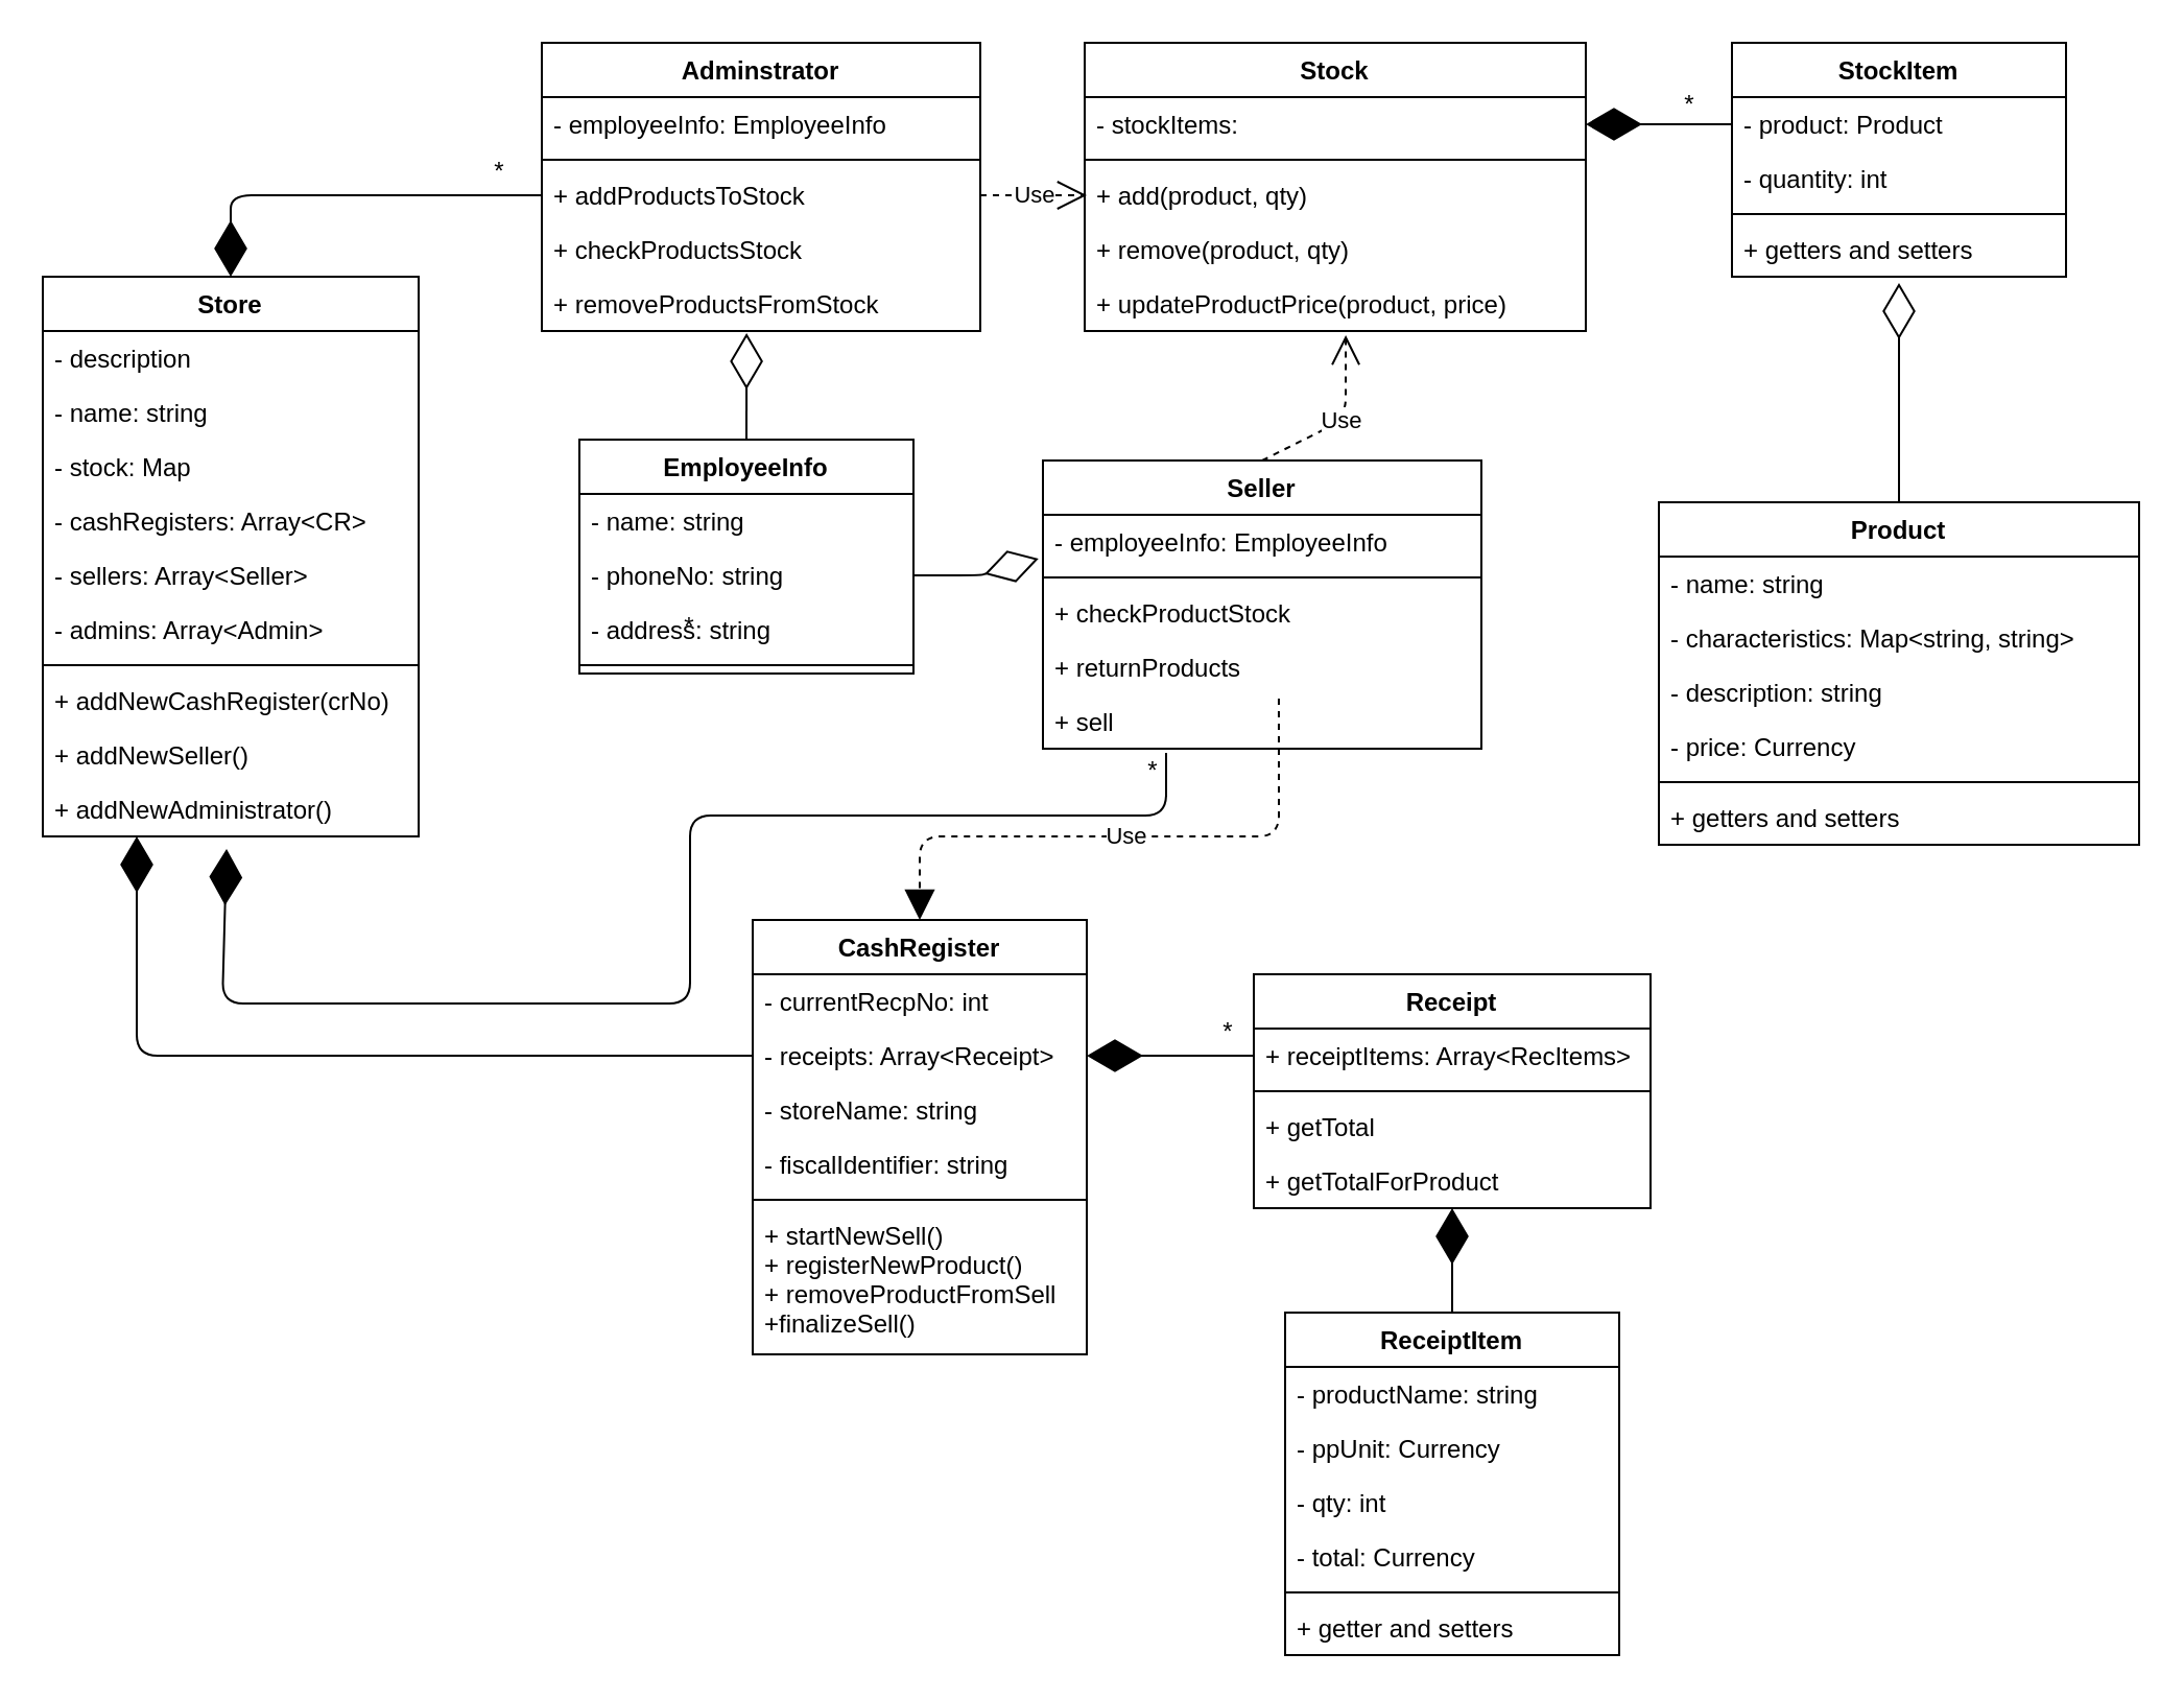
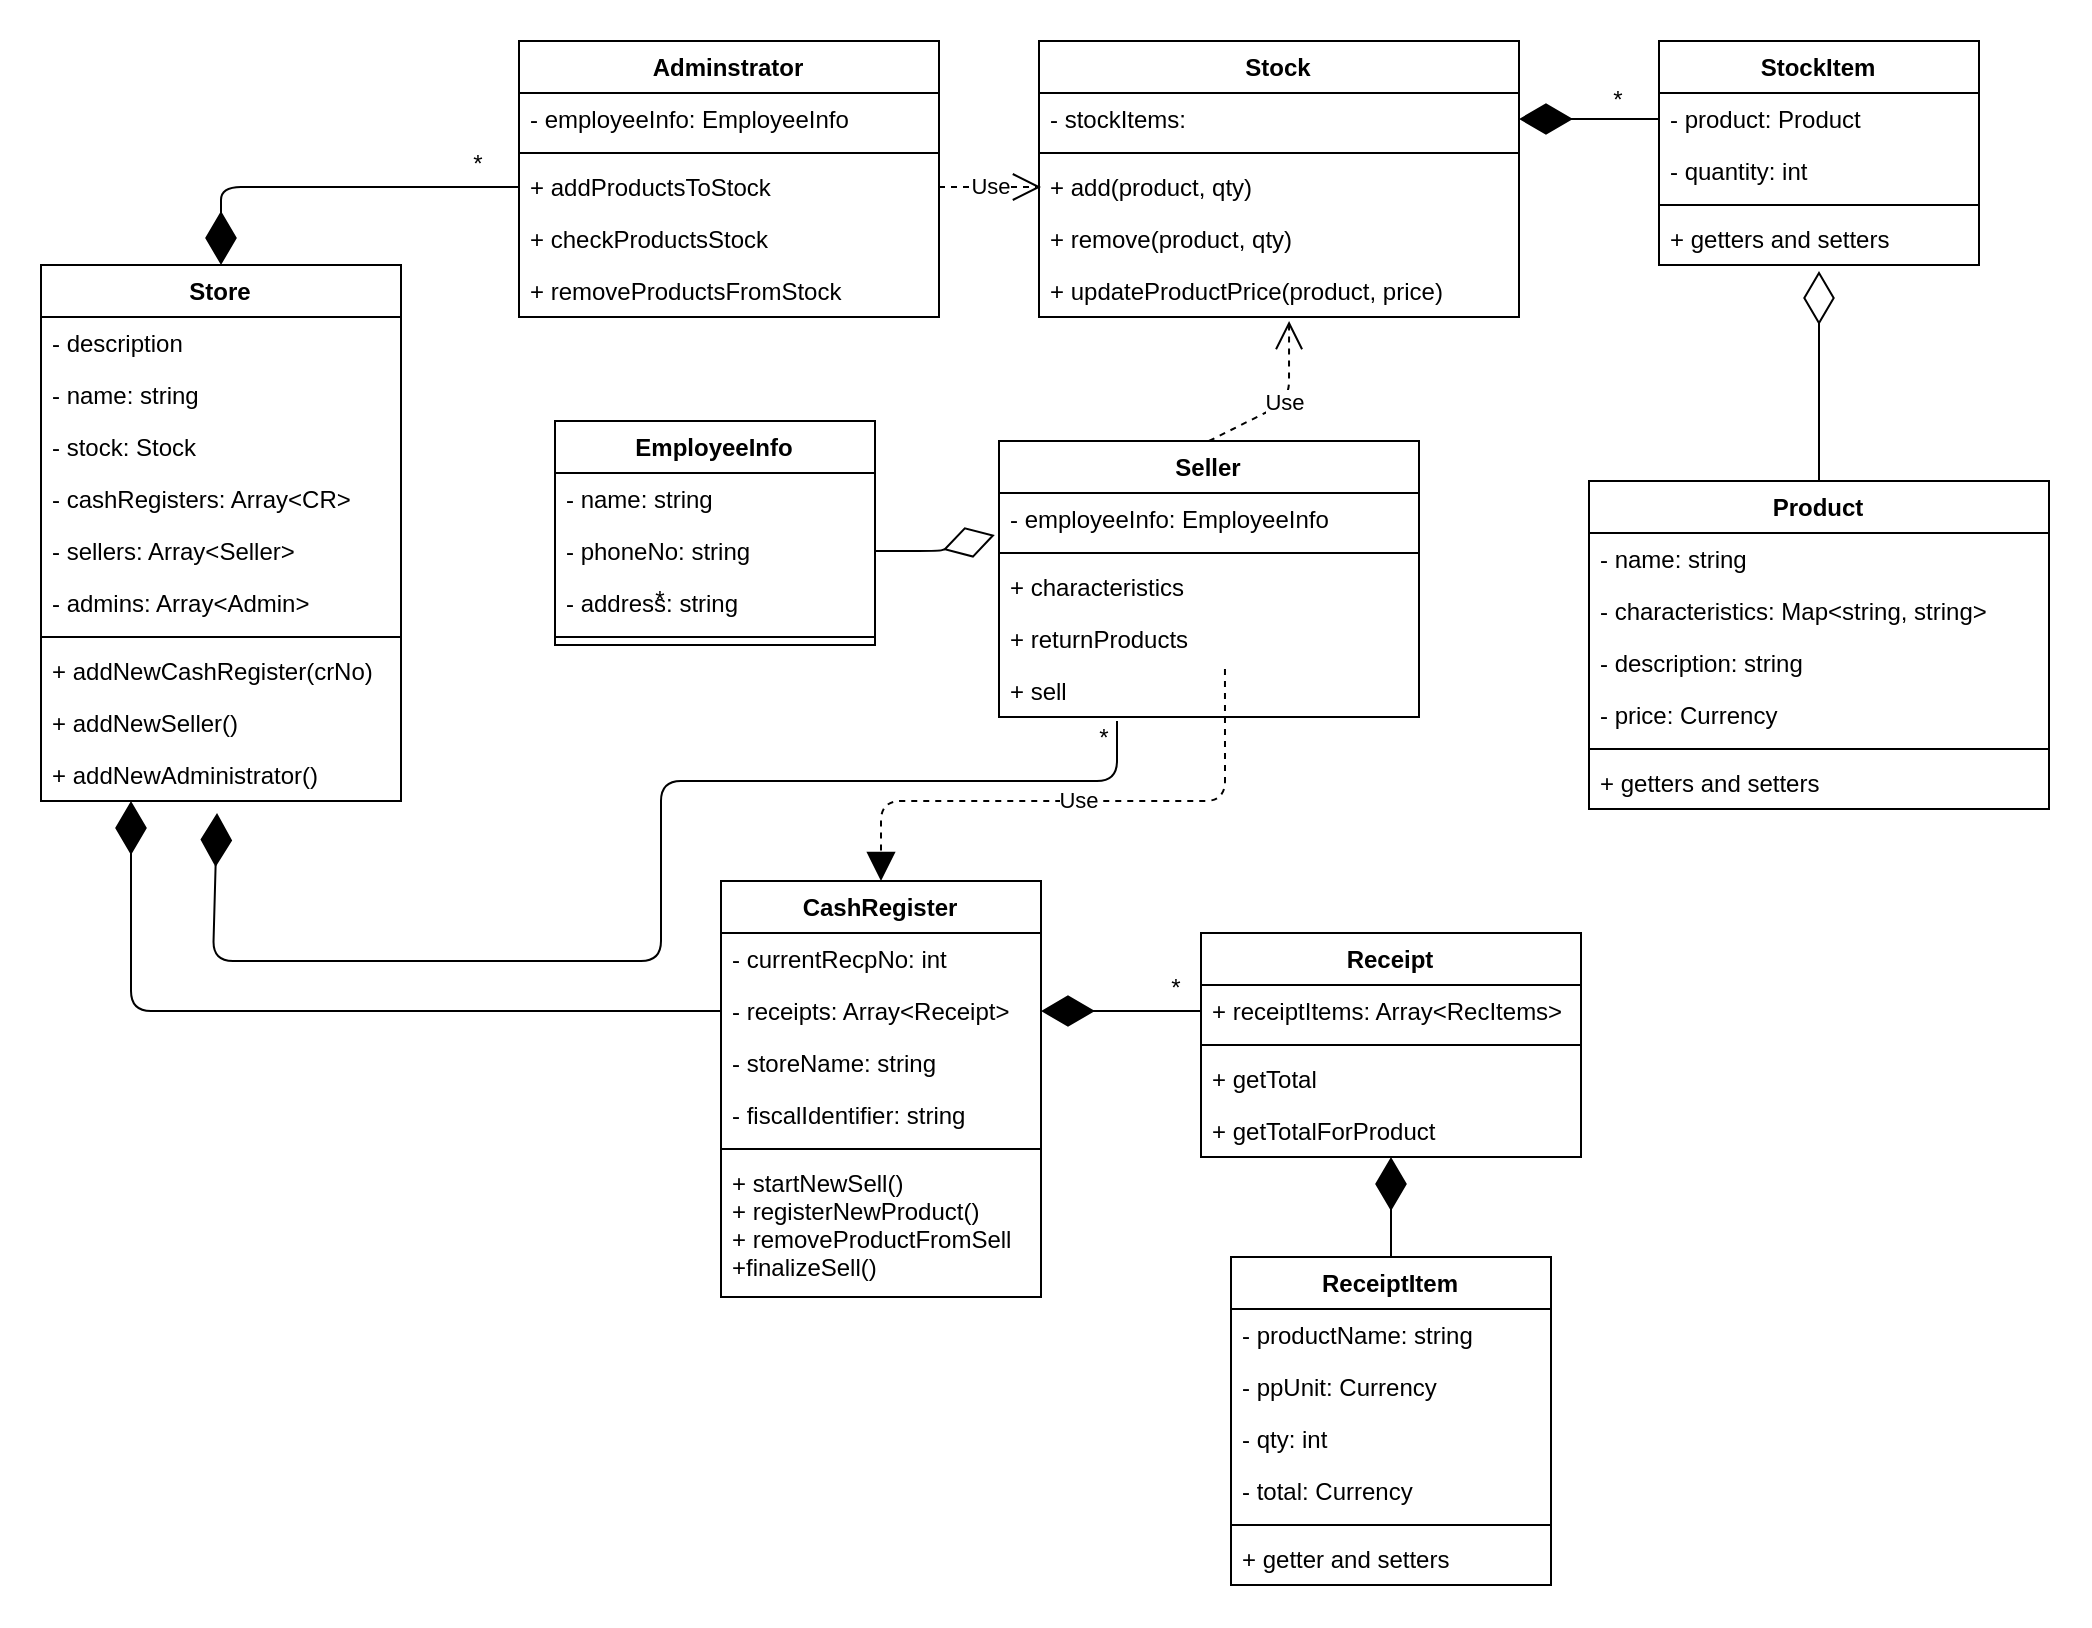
- <mxCell id="57" value="" style="endArrow=diamondThin;endFill=0;endSize=24;html=1;entryX=0.467;entryY=1.038;entryDx=0;entryDy=0;entryPerimeter=0;exitX=0.5;exitY=0;exitDx=0;exitDy=0;" parent="1" source="41" target="34" edge="1"><mxGeometry width="160" relative="1" as="geometry"><mxPoint x="-10" y="500" as="sourcePoint" /><mxPoint x="150" y="500" as="targetPoint" /></mxGeometry></mxCell>
- <mxCell id="49" value="- stock: Map" style="text;strokeColor=none;fillColor=none;align=left;verticalAlign=top;spacingLeft=4;spacingRight=4;overflow=hidden;rotatable=0;points=[[0,0.5],[1,0.5]];portConstraint=eastwest;" parent="46" vertex="1"><mxGeometry y="78" width="180" height="26" as="geometry" /></mxCell>
+ <mxCell id="49" value="- stock: Stock" style="text;strokeColor=none;fillColor=none;align=left;verticalAlign=top;spacingLeft=4;spacingRight=4;overflow=hidden;rotatable=0;points=[[0,0.5],[1,0.5]];portConstraint=eastwest;" parent="46" vertex="1"><mxGeometry y="78" width="180" height="26" as="geometry" /></mxCell>
- <mxCell id="38" value="+ checkProductStock &#10;" style="text;strokeColor=none;fillColor=none;align=left;verticalAlign=top;spacingLeft=4;spacingRight=4;overflow=hidden;rotatable=0;points=[[0,0.5],[1,0.5]];portConstraint=eastwest;" parent="35" vertex="1"><mxGeometry y="60" width="210" height="26" as="geometry" /></mxCell>
+ <mxCell id="38" value="+ characteristics &#10;" style="text;strokeColor=none;fillColor=none;align=left;verticalAlign=top;spacingLeft=4;spacingRight=4;overflow=hidden;rotatable=0;points=[[0,0.5],[1,0.5]];portConstraint=eastwest;" parent="35" vertex="1"><mxGeometry y="60" width="210" height="26" as="geometry" /></mxCell>
